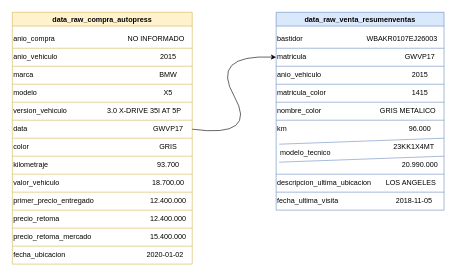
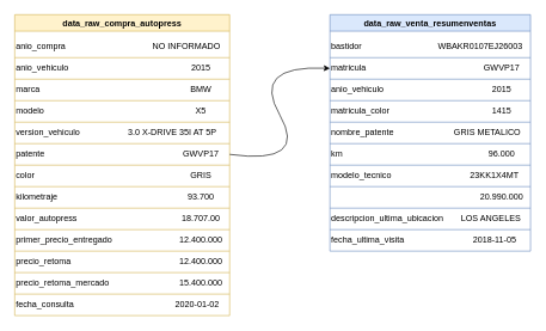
- <mxCell id="35" value="nombre_color" style="text;html=1;strokeColor=none;fillColor=none;align=left;verticalAlign=middle;whiteSpace=wrap;rounded=0;" vertex="1" parent="30"><mxGeometry y="150" width="120" height="30" as="geometry" /></mxCell>
+ <mxCell id="35" value="nombre_patente" style="text;html=1;strokeColor=none;fillColor=none;align=left;verticalAlign=middle;whiteSpace=wrap;rounded=0;" vertex="1" parent="30"><mxGeometry y="150" width="120" height="30" as="geometry" /></mxCell>
- <mxCell id="8" value="data" style="text;html=1;strokeColor=none;fillColor=none;align=left;verticalAlign=middle;whiteSpace=wrap;rounded=0;" vertex="1" parent="2"><mxGeometry y="180" width="120" height="30" as="geometry" /></mxCell>
+ <mxCell id="8" value="patente" style="text;html=1;strokeColor=none;fillColor=none;align=left;verticalAlign=middle;whiteSpace=wrap;rounded=0;" vertex="1" parent="2"><mxGeometry y="180" width="120" height="30" as="geometry" /></mxCell>
- <mxCell id="37" value="modelo_tecnico" style="text;html=1;strokeColor=none;fillColor=none;align=left;verticalAlign=middle;whiteSpace=wrap;rounded=0;" vertex="1" parent="30"><mxGeometry x="5" y="220" width="120" height="30" as="geometry" /></mxCell>
+ <mxCell id="37" value="modelo_tecnico" style="text;html=1;strokeColor=none;fillColor=none;align=left;verticalAlign=middle;whiteSpace=wrap;rounded=0;" vertex="1" parent="30"><mxGeometry y="210" width="120" height="30" as="geometry" /></mxCell>
- <mxCell id="11" value="valor_vehiculo" style="text;html=1;strokeColor=none;fillColor=none;align=left;verticalAlign=middle;whiteSpace=wrap;rounded=0;" vertex="1" parent="2"><mxGeometry y="270" width="120" height="30" as="geometry" /></mxCell>
+ <mxCell id="11" value="valor_autopress" style="text;html=1;strokeColor=none;fillColor=none;align=left;verticalAlign=middle;whiteSpace=wrap;rounded=0;" vertex="1" parent="2"><mxGeometry y="270" width="120" height="30" as="geometry" /></mxCell>
- <mxCell id="24" value="18.700.00" style="text;html=1;strokeColor=none;fillColor=none;align=center;verticalAlign=middle;whiteSpace=wrap;rounded=0;" vertex="1" parent="2"><mxGeometry x="230" y="270" width="60" height="30" as="geometry" /></mxCell>
+ <mxCell id="24" value="18.707.00" style="text;html=1;strokeColor=none;fillColor=none;align=center;verticalAlign=middle;whiteSpace=wrap;rounded=0;" vertex="1" parent="2"><mxGeometry x="230" y="270" width="60" height="30" as="geometry" /></mxCell>
- <mxCell id="15" value="fecha_ubicacion" style="text;html=1;strokeColor=none;fillColor=none;align=left;verticalAlign=middle;whiteSpace=wrap;rounded=0;" vertex="1" parent="2"><mxGeometry y="390" width="120" height="30" as="geometry" /></mxCell>
+ <mxCell id="15" value="fecha_consulta" style="text;html=1;strokeColor=none;fillColor=none;align=left;verticalAlign=middle;whiteSpace=wrap;rounded=0;" vertex="1" parent="2"><mxGeometry y="390" width="120" height="30" as="geometry" /></mxCell>
